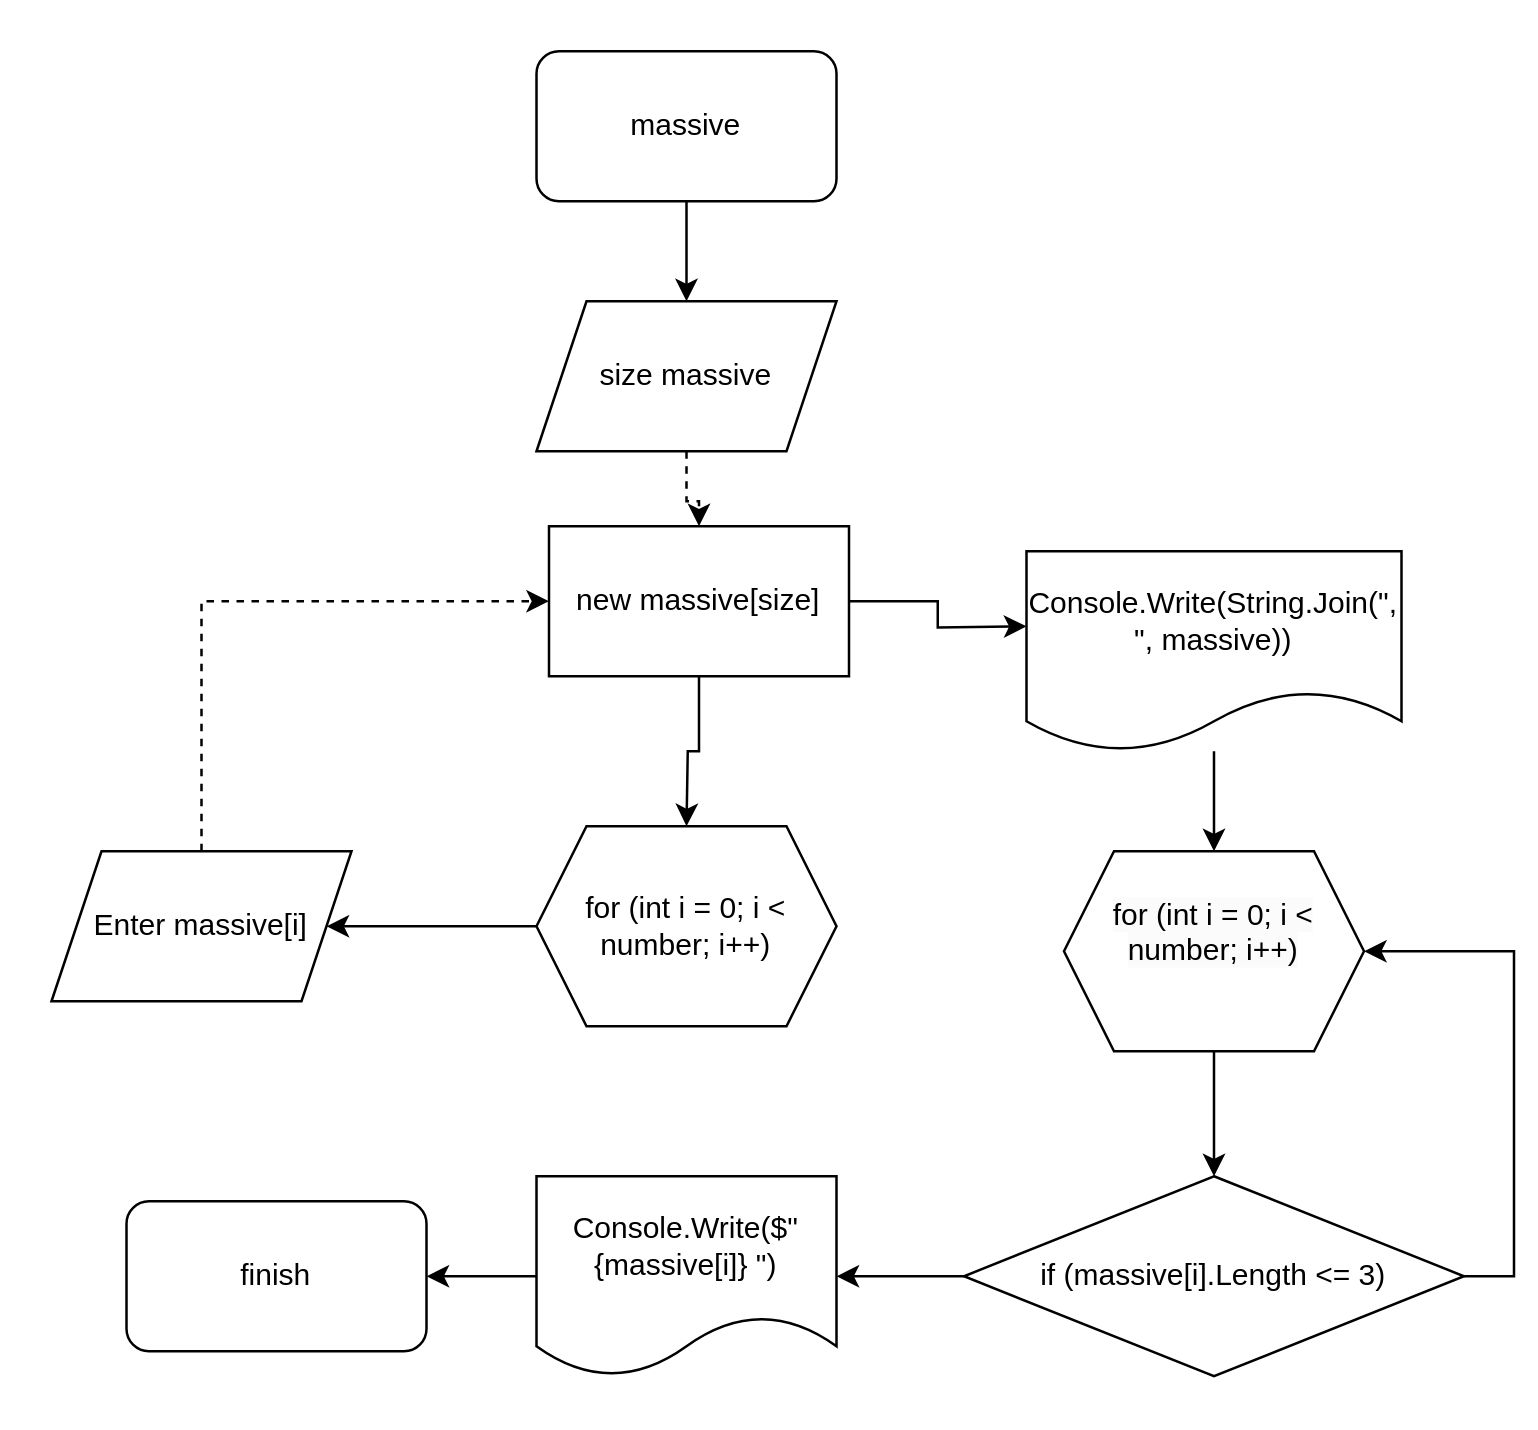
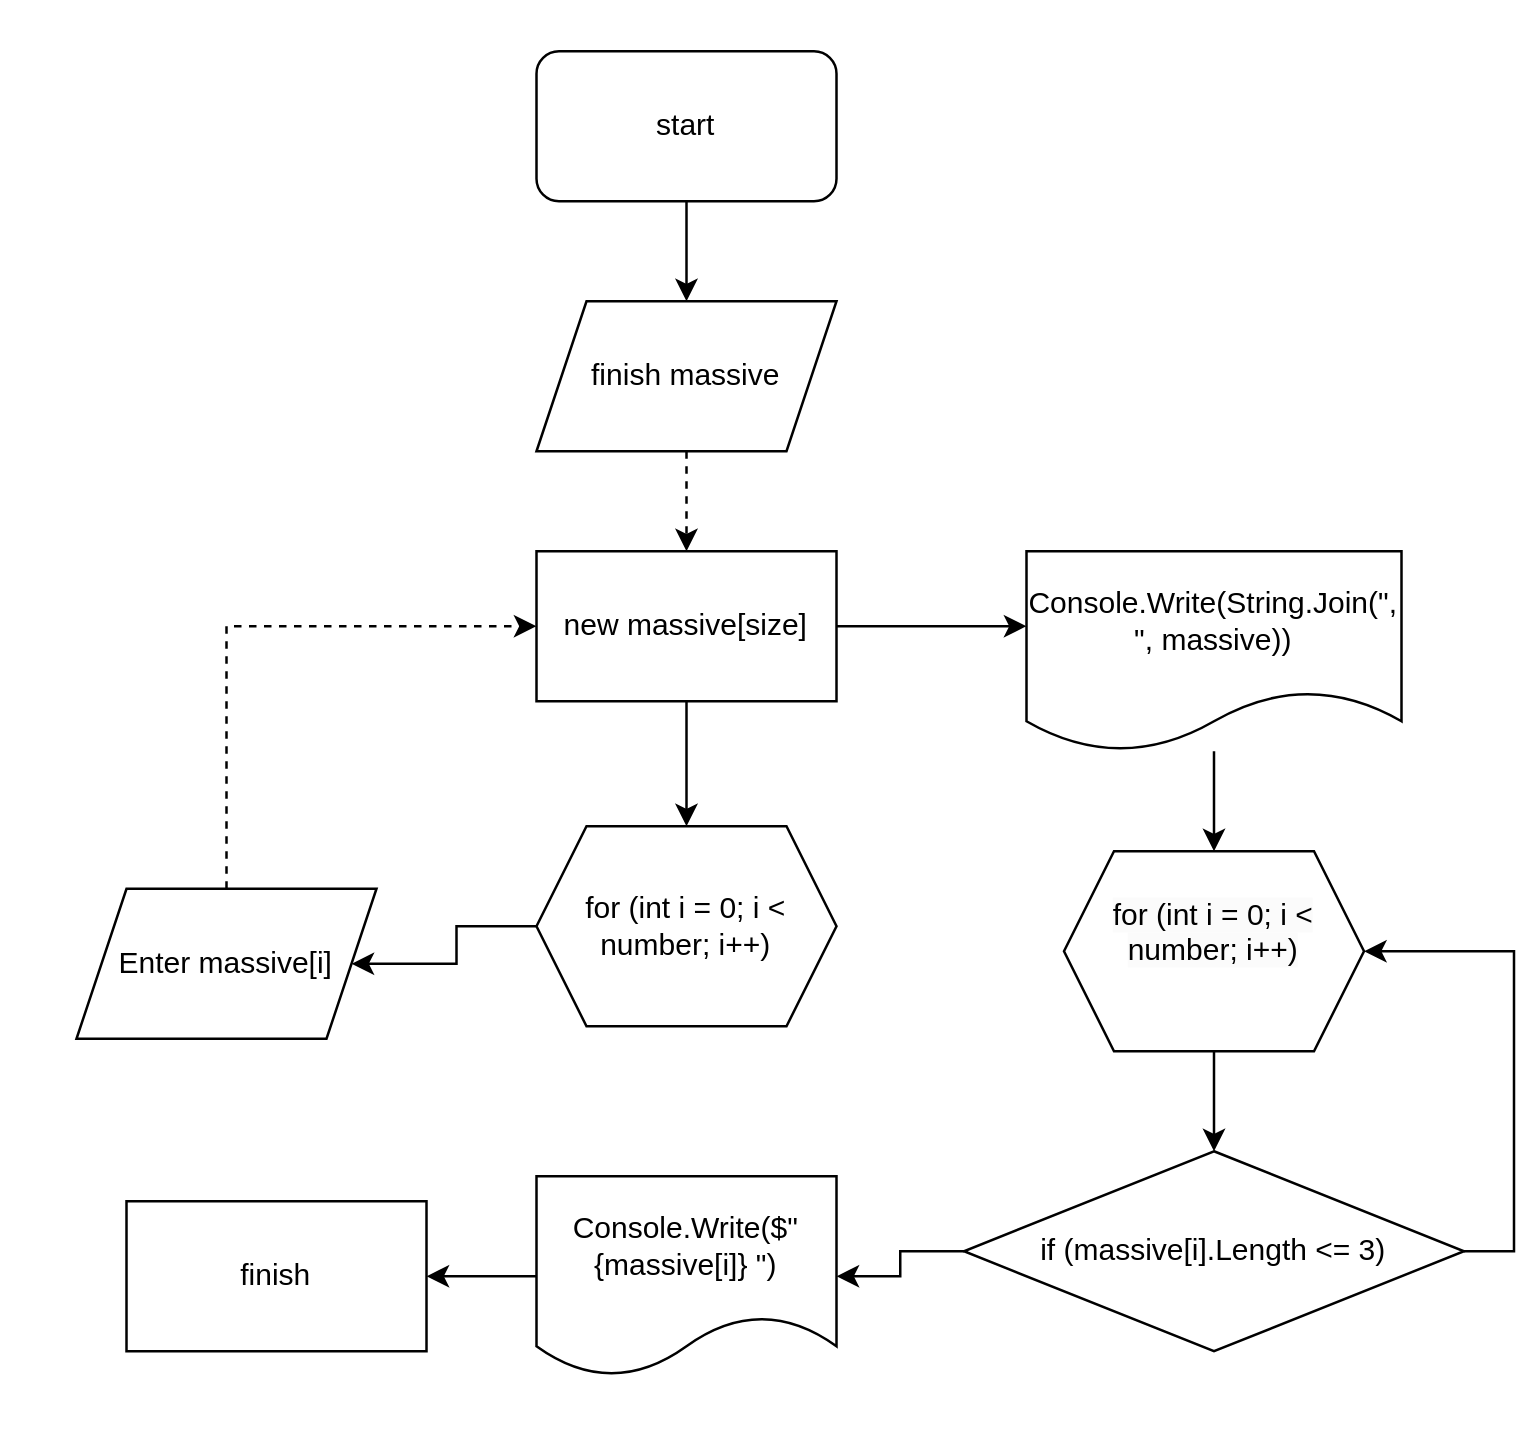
- <mxCell id="3" value="massive" style="rounded=1;whiteSpace=wrap;html=1;" vertex="1" parent="1"><mxGeometry x="214" y="20" width="120" height="60" as="geometry" /></mxCell>
+ <mxCell id="3" value="start" style="rounded=1;whiteSpace=wrap;html=1;" vertex="1" parent="1"><mxGeometry x="214" y="20" width="120" height="60" as="geometry" /></mxCell>
- <mxCell id="5" value="size massive" style="shape=parallelogram;perimeter=parallelogramPerimeter;whiteSpace=wrap;html=1;fixedSize=1;" vertex="1" parent="1"><mxGeometry x="214" y="120" width="120" height="60" as="geometry" /></mxCell>
+ <mxCell id="5" value="finish massive" style="shape=parallelogram;perimeter=parallelogramPerimeter;whiteSpace=wrap;html=1;fixedSize=1;" vertex="1" parent="1"><mxGeometry x="214" y="120" width="120" height="60" as="geometry" /></mxCell>
- <mxCell id="8" value="new massive[size]" style="rounded=0;whiteSpace=wrap;html=1;" vertex="1" parent="1"><mxGeometry x="219" y="210" width="120" height="60" as="geometry" /></mxCell>
+ <mxCell id="8" value="new massive[size]" style="rounded=0;whiteSpace=wrap;html=1;" vertex="1" parent="1"><mxGeometry x="214" y="220" width="120" height="60" as="geometry" /></mxCell>
- <mxCell id="12" value="Enter massive[i]" style="shape=parallelogram;perimeter=parallelogramPerimeter;whiteSpace=wrap;html=1;fixedSize=1;" vertex="1" parent="1"><mxGeometry x="20" y="340" width="120" height="60" as="geometry" /></mxCell>
+ <mxCell id="12" value="Enter massive[i]" style="shape=parallelogram;perimeter=parallelogramPerimeter;whiteSpace=wrap;html=1;fixedSize=1;" vertex="1" parent="1"><mxGeometry x="30" y="355" width="120" height="60" as="geometry" /></mxCell>
- <mxCell id="22" value="finish" style="rounded=1;whiteSpace=wrap;html=1;" vertex="1" parent="1"><mxGeometry x="50" y="480" width="120" height="60" as="geometry" /></mxCell>
+ <mxCell id="22" value="finish" style="whiteSpace=wrap;html=1;rounded=0;" vertex="1" parent="1"><mxGeometry x="50" y="480" width="120" height="60" as="geometry" /></mxCell>
- <mxCell id="19" value="if (massive[i].Length &amp;lt;= 3)" style="rhombus;whiteSpace=wrap;html=1;" vertex="1" parent="1"><mxGeometry x="385" y="470" width="200" height="80" as="geometry" /></mxCell>
+ <mxCell id="19" value="if (massive[i].Length &amp;lt;= 3)" style="rhombus;whiteSpace=wrap;html=1;" vertex="1" parent="1"><mxGeometry x="385" y="460" width="200" height="80" as="geometry" /></mxCell>
